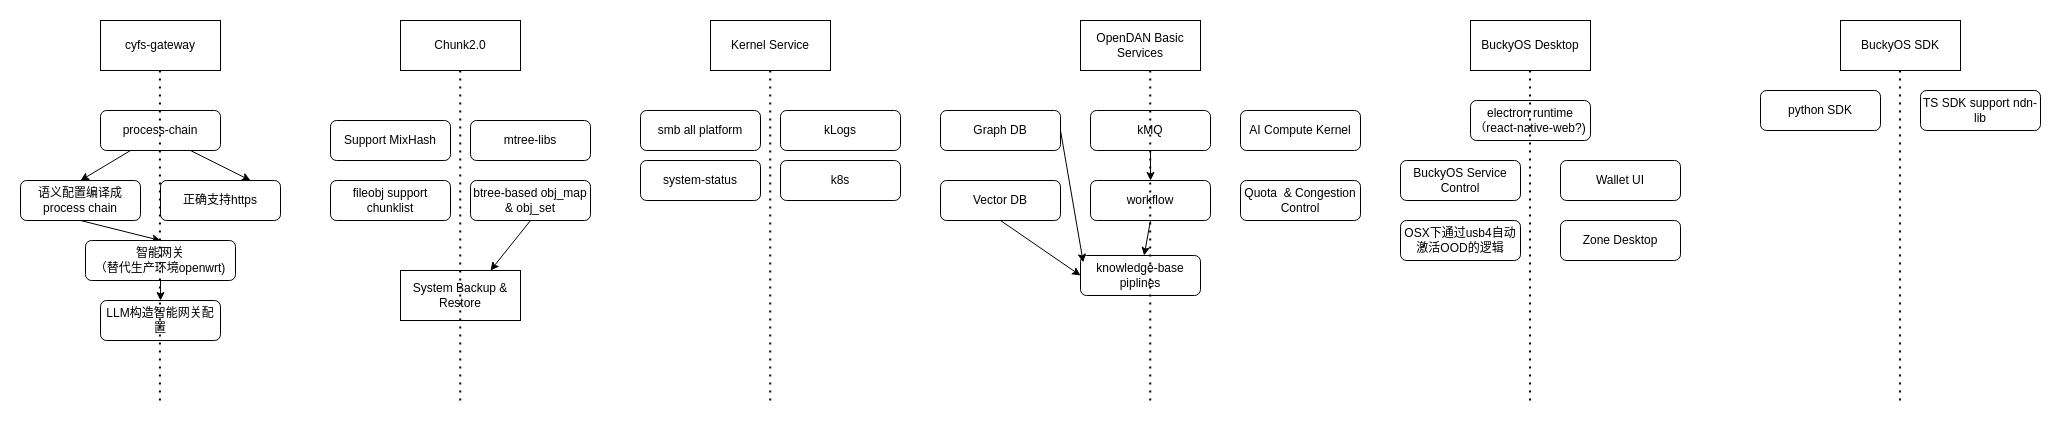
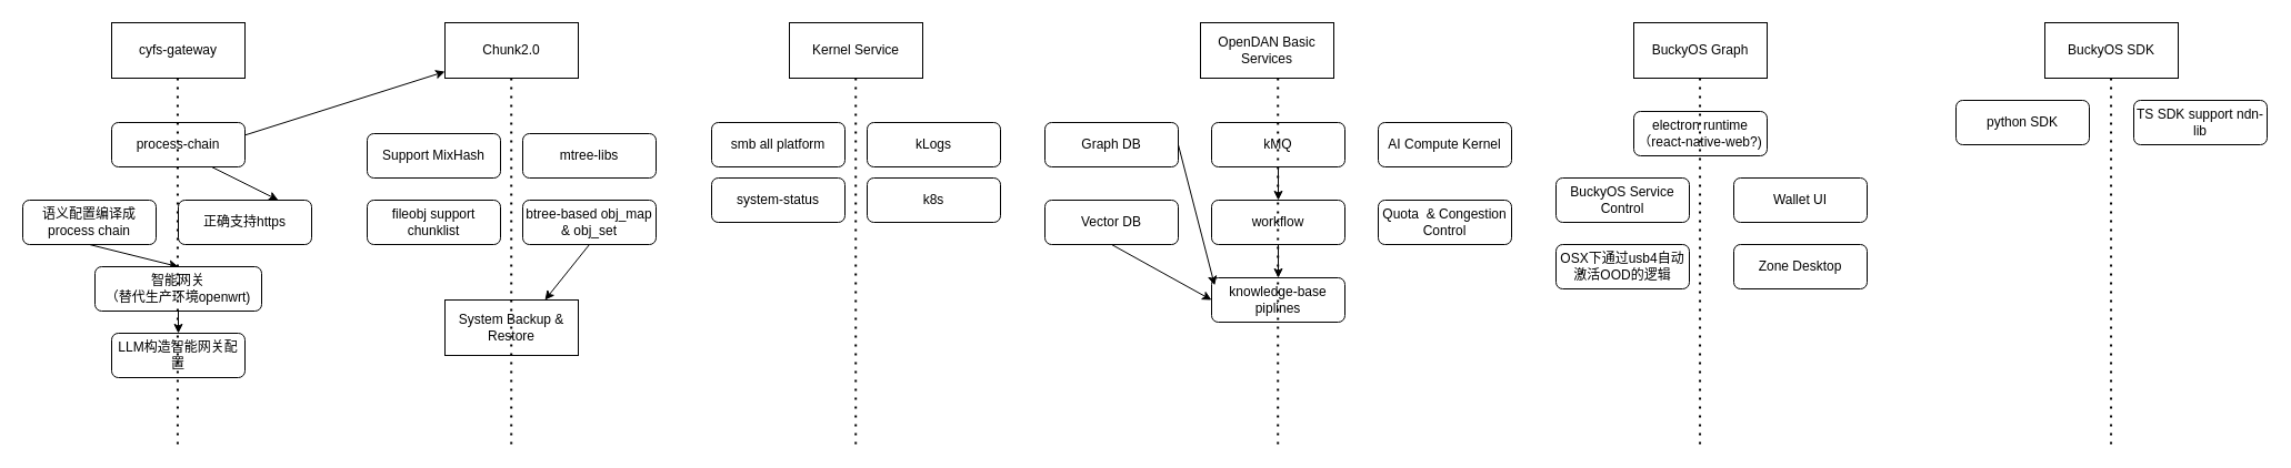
- <mxCell id="19" value="BuckyOS Desktop" style="rounded=0;whiteSpace=wrap;html=1;" vertex="1" parent="1"><mxGeometry x="1470" y="20" width="120" height="50" as="geometry" /></mxCell>
+ <mxCell id="19" value="BuckyOS Graph" style="rounded=0;whiteSpace=wrap;html=1;" vertex="1" parent="1"><mxGeometry x="1470" y="20" width="120" height="50" as="geometry" /></mxCell>
- <mxCell id="25" style="edgeStyle=none;html=1;exitX=0.25;exitY=1;exitDx=0;exitDy=0;entryX=0.5;entryY=0;entryDx=0;entryDy=0;" edge="1" parent="1" source="27" target="29"><mxGeometry relative="1" as="geometry" /></mxCell>
+ <mxCell id="25" style="edgeStyle=none;html=1;exitX=0.25;exitY=1;exitDx=0;exitDy=0;" edge="1" parent="1" source="27" target="2"><mxGeometry relative="1" as="geometry" /></mxCell>
- <mxCell id="14" value="knowledge-base piplines" style="rounded=1;whiteSpace=wrap;html=1;" vertex="1" parent="1"><mxGeometry x="1080" y="255" width="120" height="40" as="geometry" /></mxCell>
+ <mxCell id="14" value="knowledge-base piplines" style="rounded=1;whiteSpace=wrap;html=1;" vertex="1" parent="1"><mxGeometry x="1090" y="250" width="120" height="40" as="geometry" /></mxCell>
